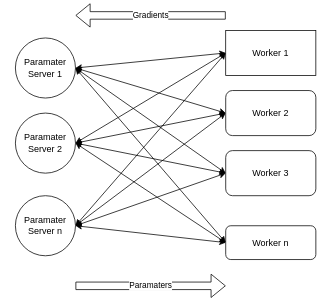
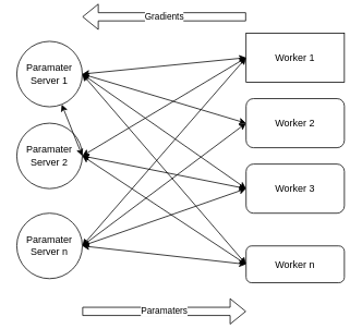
- <mxCell id="14" value="" style="endArrow=classic;startArrow=classic;html=1;rounded=0;exitX=1;exitY=0.5;exitDx=0;exitDy=0;entryX=0;entryY=0.5;entryDx=0;entryDy=0;" edge="1" parent="1" source="8" target="3"><mxGeometry width="50" height="50" relative="1" as="geometry"><mxPoint x="210" y="440" as="sourcePoint" /><mxPoint x="260" y="390" as="targetPoint" /></mxGeometry></mxCell>
+ <mxCell id="14" value="" style="endArrow=classic;startArrow=classic;html=1;rounded=0;exitX=1;exitY=0.5;exitDx=0;exitDy=0;" edge="1" parent="1" source="8" target="7"><mxGeometry width="50" height="50" relative="1" as="geometry"><mxPoint x="210" y="440" as="sourcePoint" /><mxPoint x="260" y="390" as="targetPoint" /></mxGeometry></mxCell>
